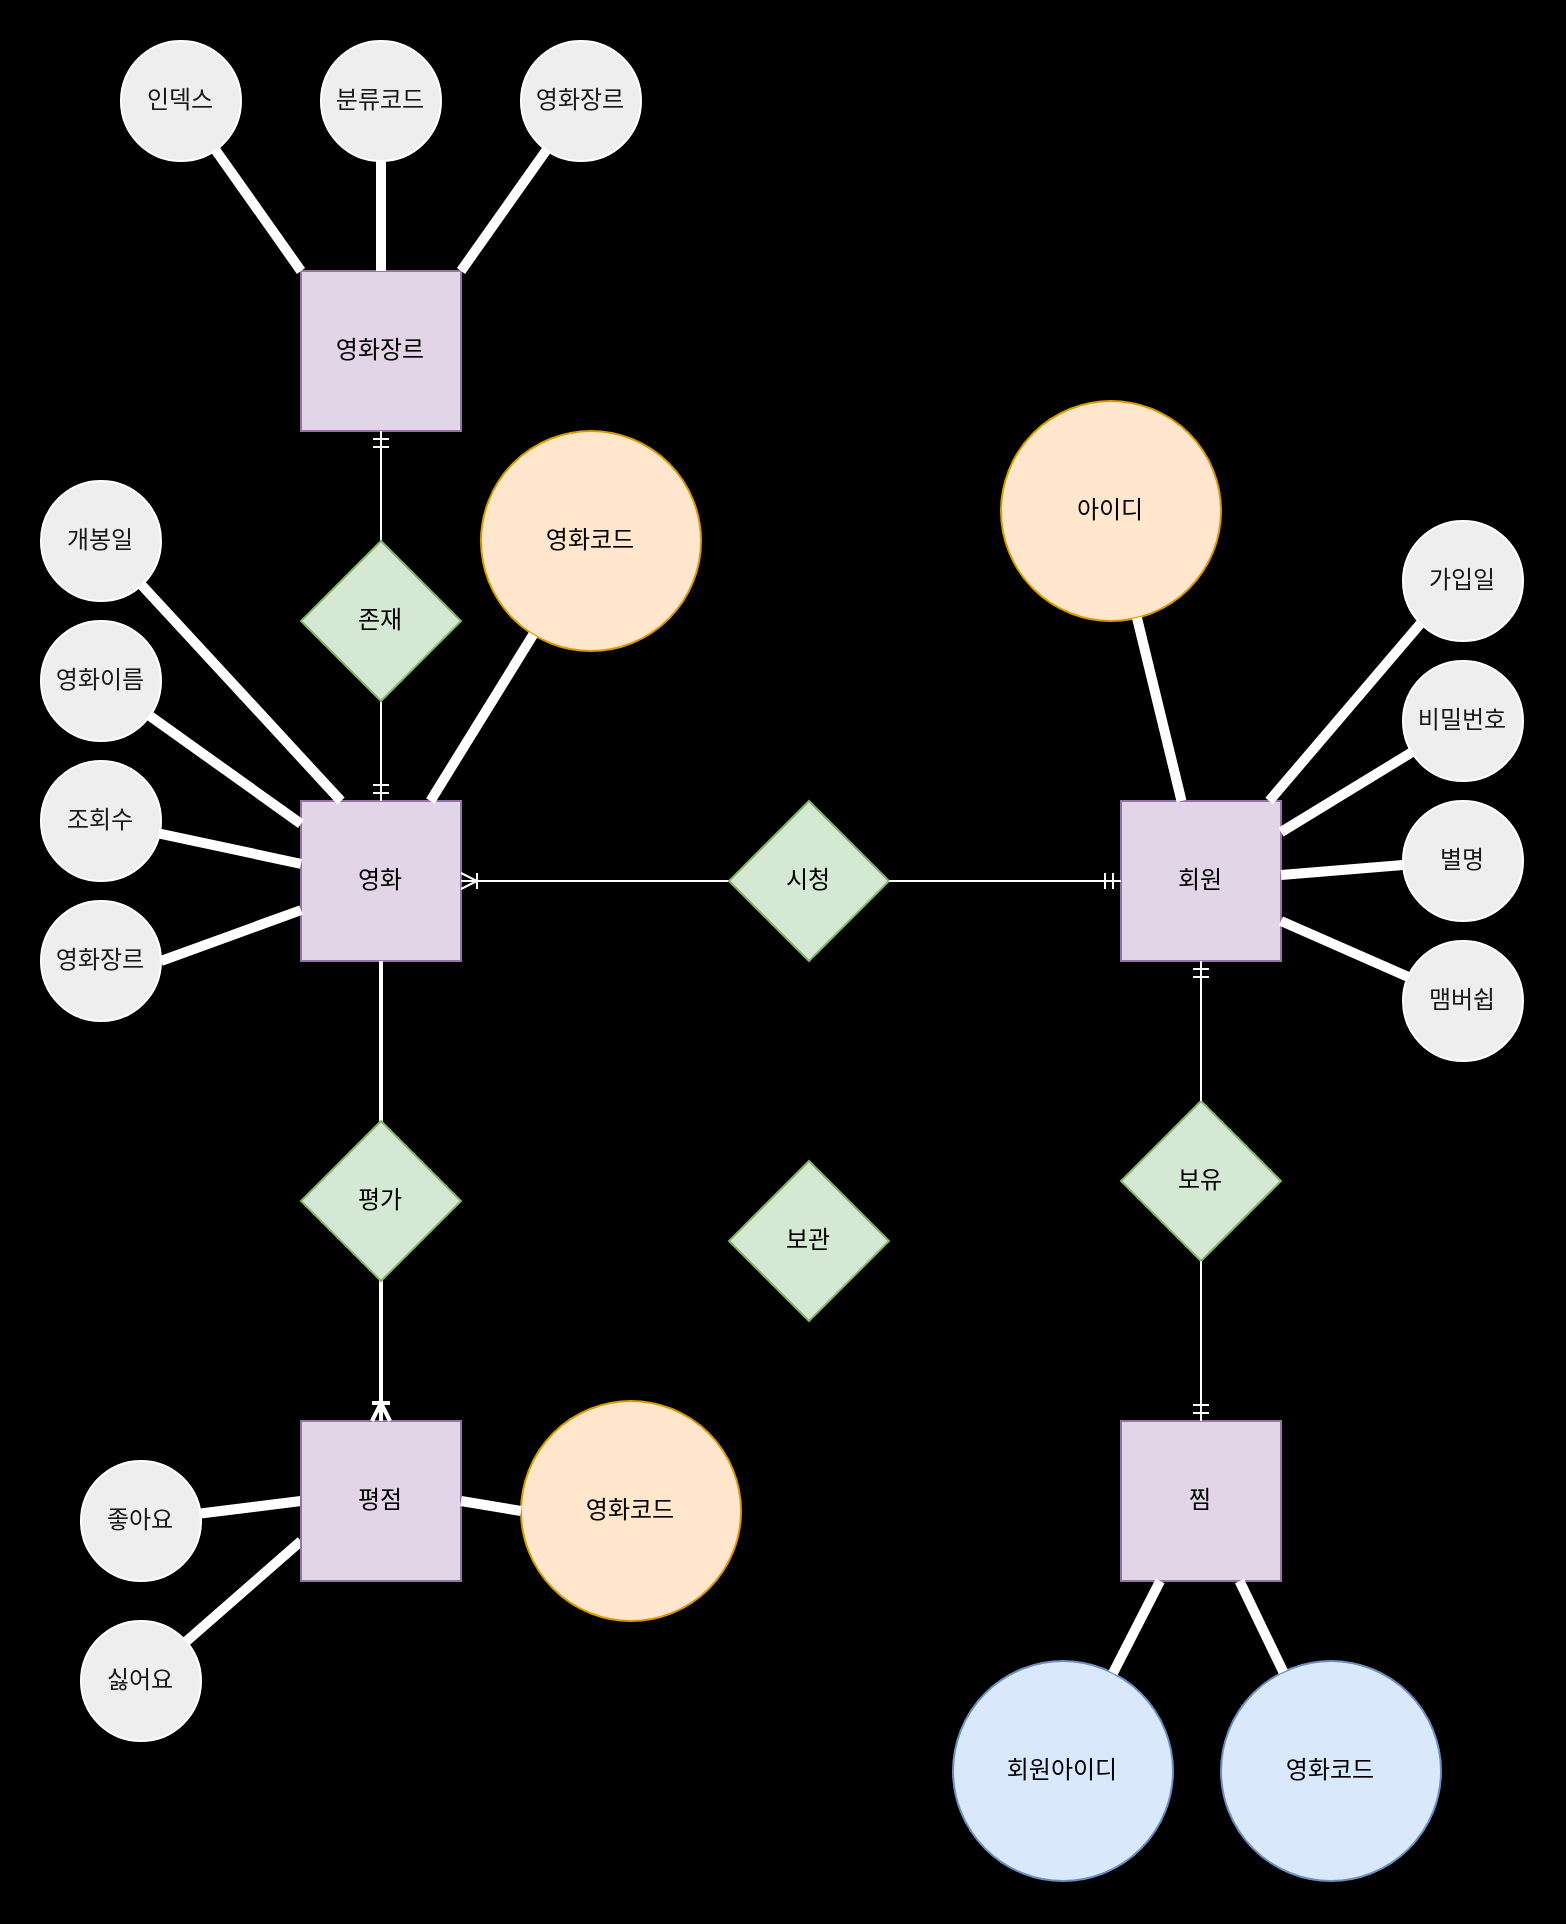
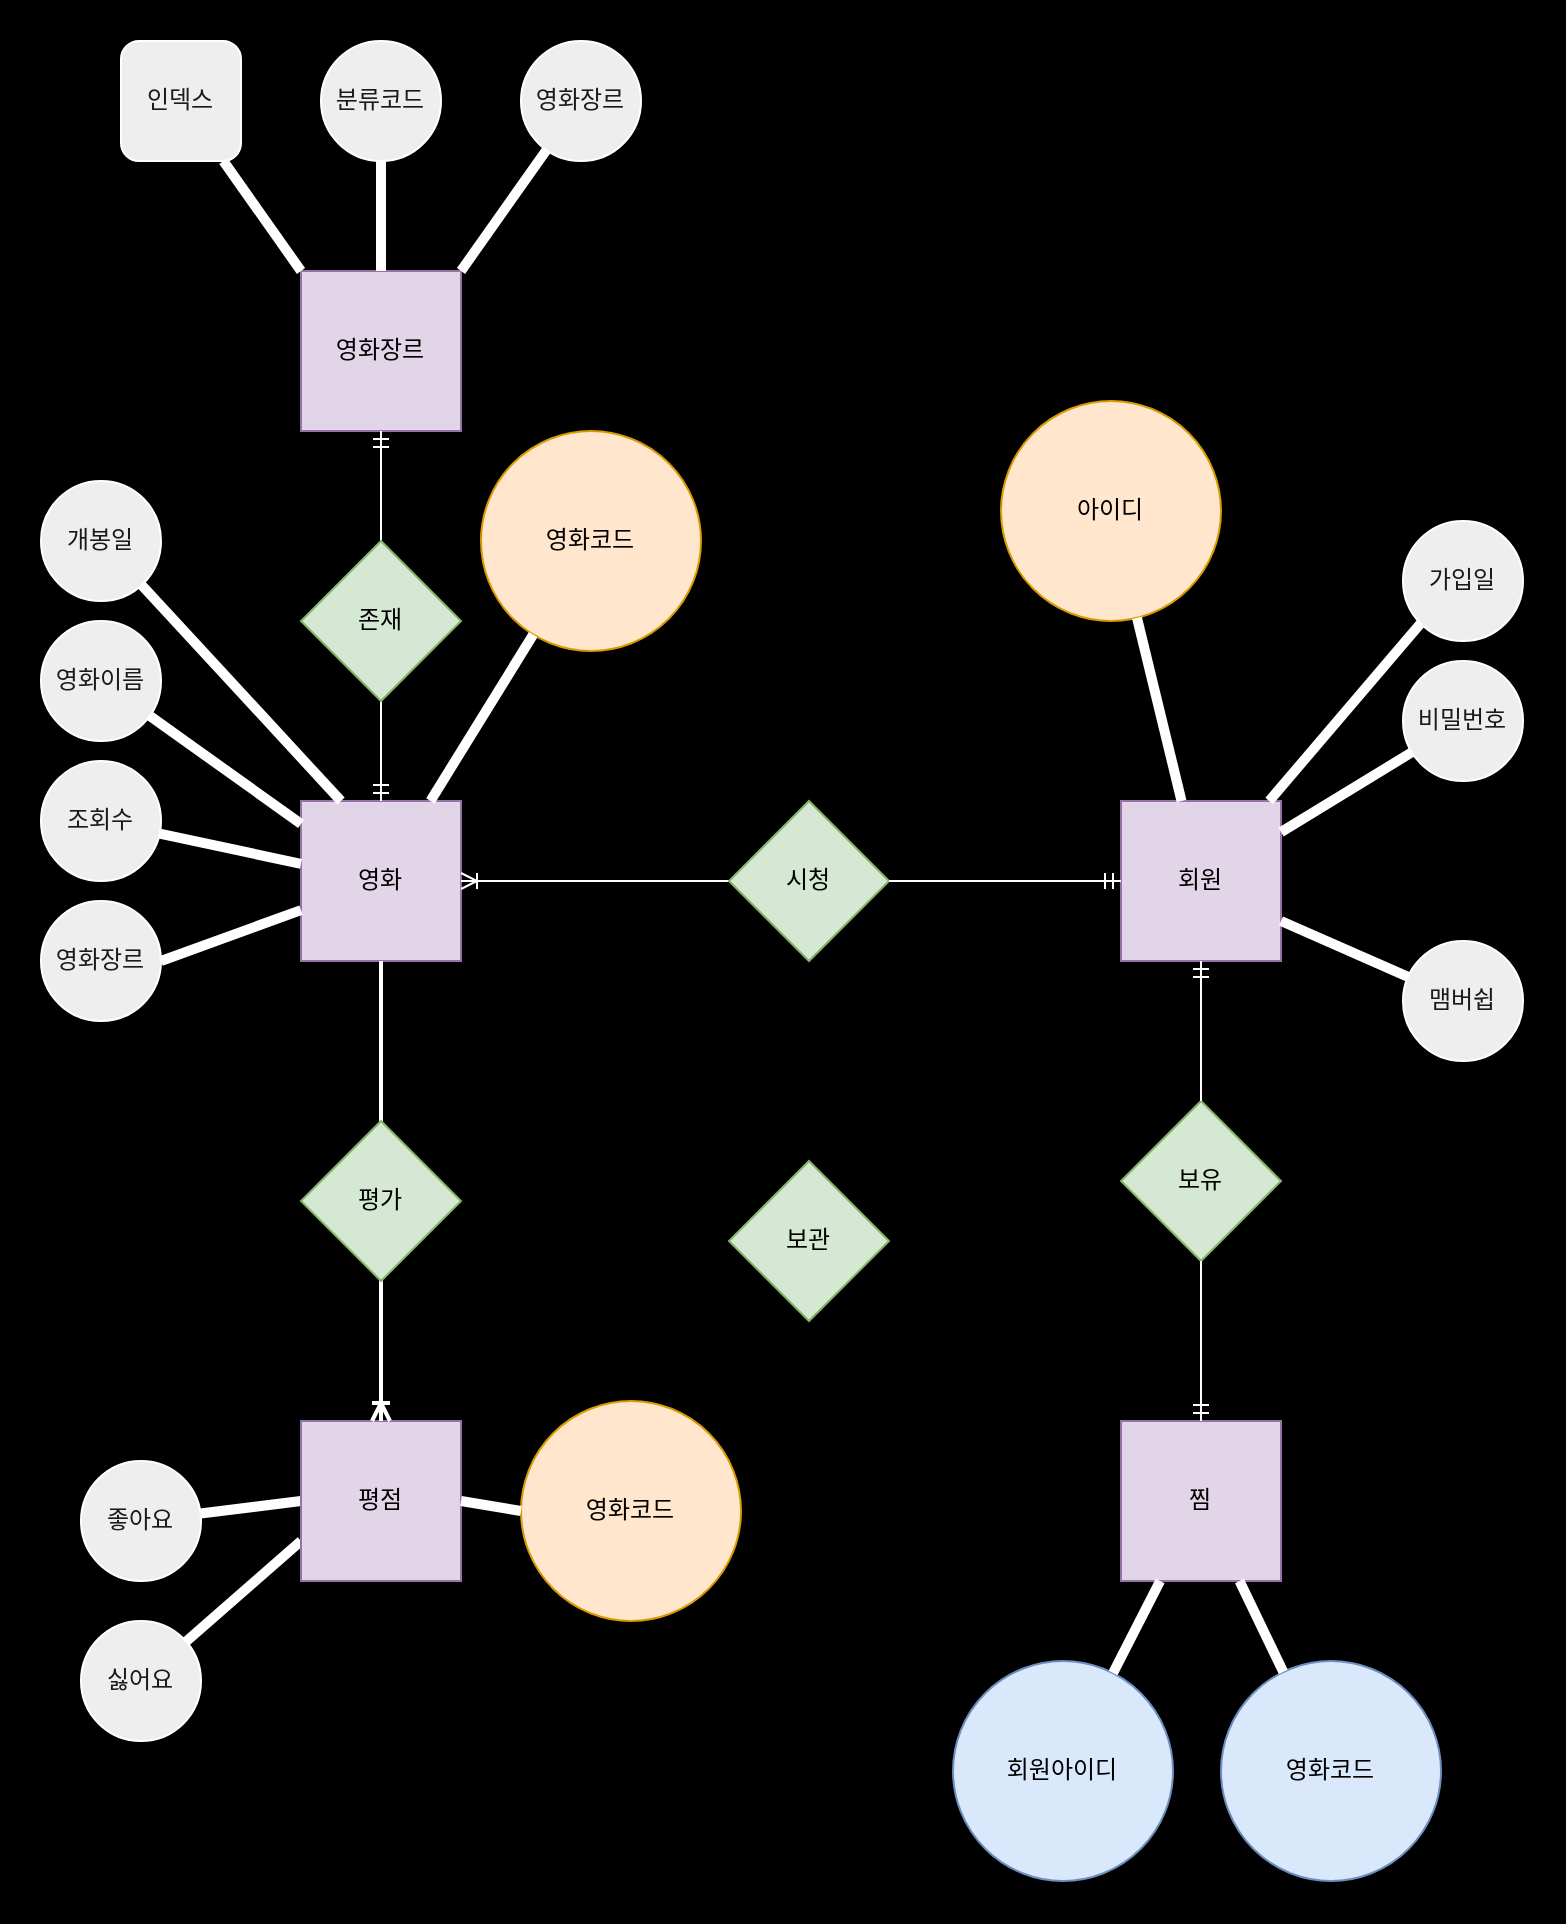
- <mxCell id="25" value="인덱스" style="ellipse;whiteSpace=wrap;html=1;aspect=fixed;rounded=0;sketch=0;strokeColor=#FFFFFF;fillColor=#EEEEEE;fontColor=#1A1A1A;" parent="1" vertex="1"><mxGeometry x="60" y="20" width="60" height="60" as="geometry" /></mxCell>
+ <mxCell id="25" value="인덱스" style="whiteSpace=wrap;html=1;aspect=fixed;sketch=0;strokeColor=#FFFFFF;fillColor=#EEEEEE;fontColor=#1A1A1A;rounded=1;" parent="1" vertex="1"><mxGeometry x="60" y="20" width="60" height="60" as="geometry" /></mxCell>
- <mxCell id="7" value="별명" style="ellipse;whiteSpace=wrap;html=1;aspect=fixed;rounded=0;sketch=0;strokeColor=#FFFFFF;fillColor=#EEEEEE;fontColor=#1A1A1A;" parent="1" vertex="1"><mxGeometry x="701" y="400" width="60" height="60" as="geometry" /></mxCell>
- <mxCell id="12" value="" style="endArrow=none;html=1;strokeColor=#FFFFFF;fontColor=#FFFFFF;strokeWidth=5;" parent="1" source="7" target="2" edge="1"><mxGeometry width="50" height="50" relative="1" as="geometry"><mxPoint x="630.649" y="420" as="sourcePoint" /><mxPoint x="594.707" y="326.348" as="targetPoint" /></mxGeometry></mxCell>
